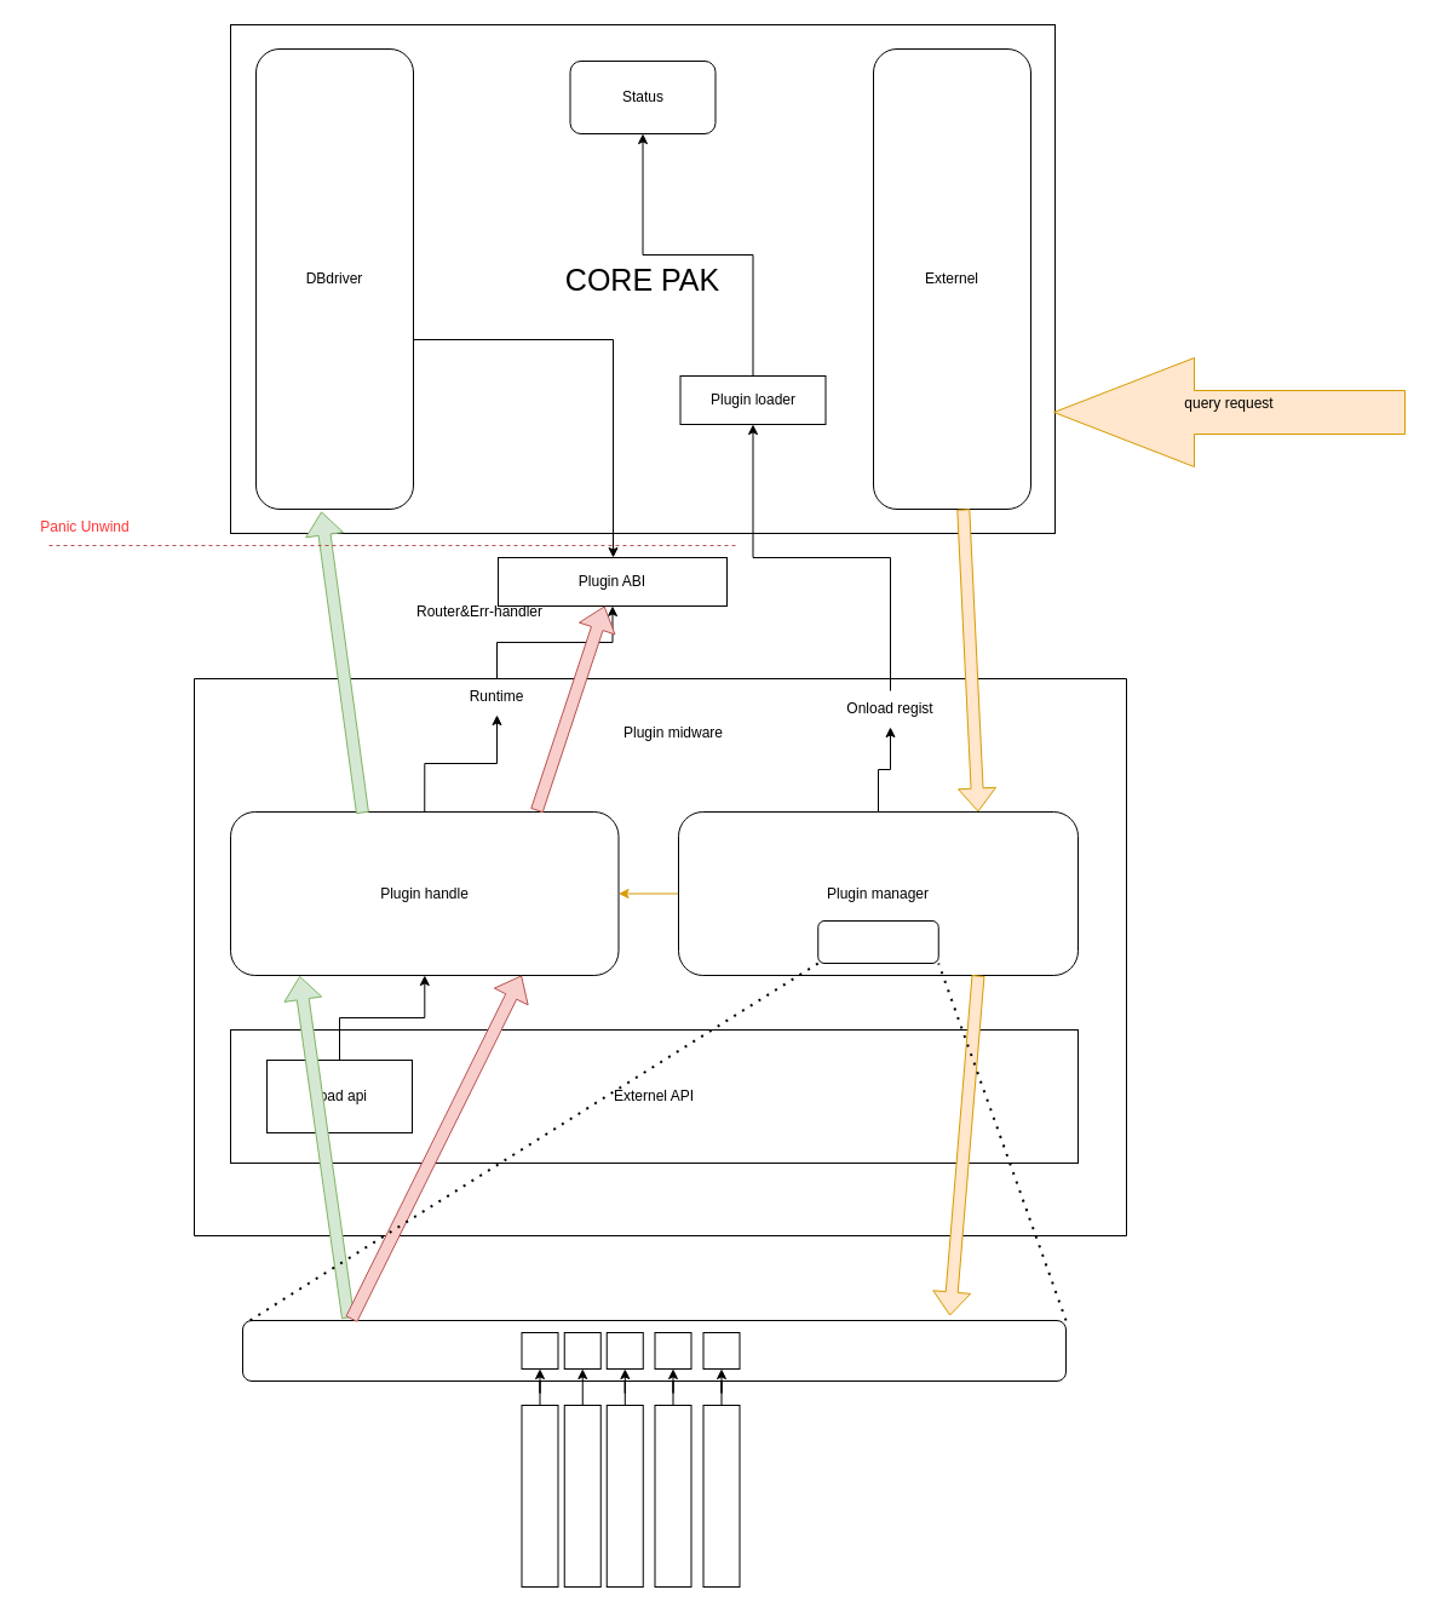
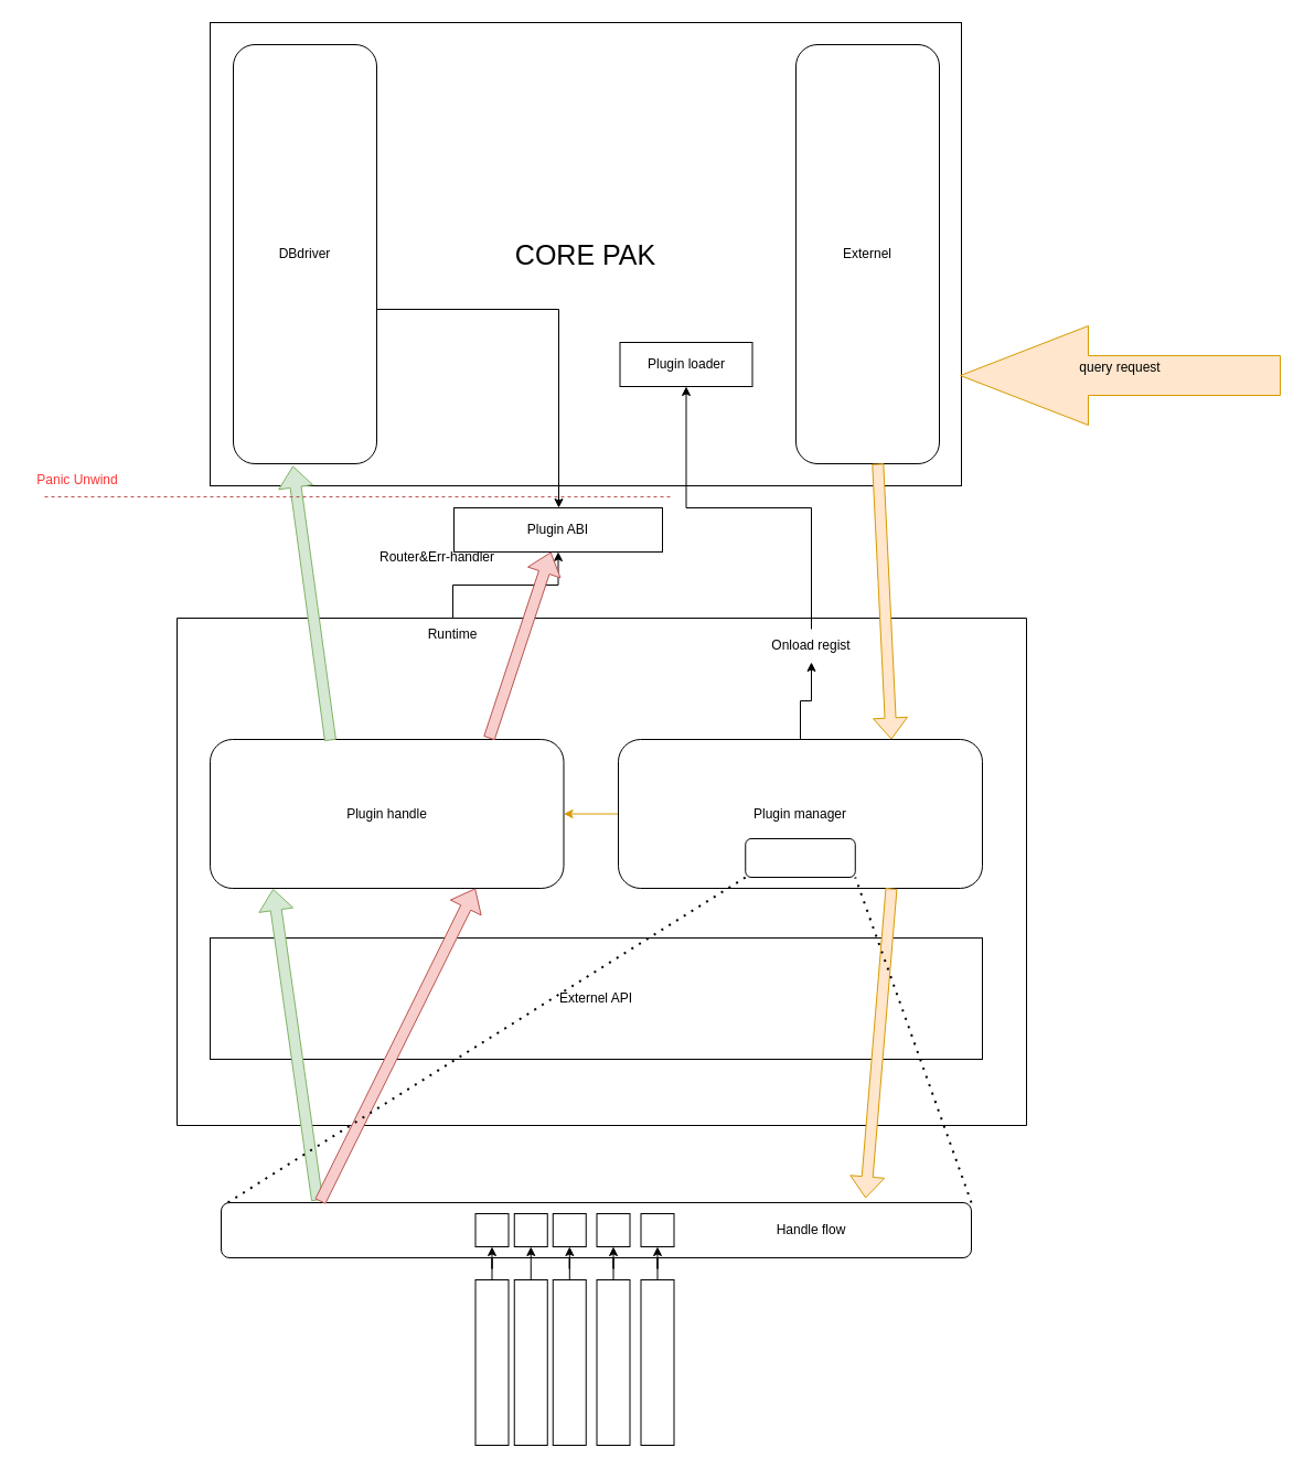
- <mxCell id="48" value="Status" style="rounded=1;whiteSpace=wrap;html=1;" parent="1" vertex="1"><mxGeometry x="470.5" y="50" width="120" height="60" as="geometry" /></mxCell>
- <mxCell id="8" style="edgeStyle=orthogonalEdgeStyle;rounded=0;orthogonalLoop=1;jettySize=auto;html=1;" parent="1" source="9" target="48" edge="1"><mxGeometry relative="1" as="geometry" /></mxCell>
- <mxCell id="24" value="Plugin midware" style="text;html=1;strokeColor=none;fillColor=none;align=center;verticalAlign=middle;whiteSpace=wrap;rounded=0;" parent="1" vertex="1"><mxGeometry x="450.5" y="580" width="209.5" height="50" as="geometry" /></mxCell>
- <mxCell id="16" value="" style="edgeStyle=orthogonalEdgeStyle;rounded=0;orthogonalLoop=1;jettySize=auto;html=1;exitX=0.5;exitY=0;exitDx=0;exitDy=0;" parent="1" source="14" target="17" edge="1"><mxGeometry relative="1" as="geometry"><mxPoint x="350" y="670" as="sourcePoint" /><mxPoint x="470" y="480" as="targetPoint" /></mxGeometry></mxCell>
- <mxCell id="22" style="edgeStyle=orthogonalEdgeStyle;rounded=0;orthogonalLoop=1;jettySize=auto;html=1;exitX=0.5;exitY=0;exitDx=0;exitDy=0;" parent="1" source="23" target="14" edge="1"><mxGeometry relative="1" as="geometry" /></mxCell>
- <mxCell id="23" value="Load api" style="rounded=0;whiteSpace=wrap;html=1;" parent="1" vertex="1"><mxGeometry x="220" y="875" width="120" height="60" as="geometry" /></mxCell>
+ <mxCell id="42" value="Handle flow" style="text;html=1;strokeColor=none;fillColor=none;align=center;verticalAlign=middle;whiteSpace=wrap;rounded=0;" parent="1" vertex="1"><mxGeometry x="620" y="1100" width="230" height="30" as="geometry" /></mxCell>
